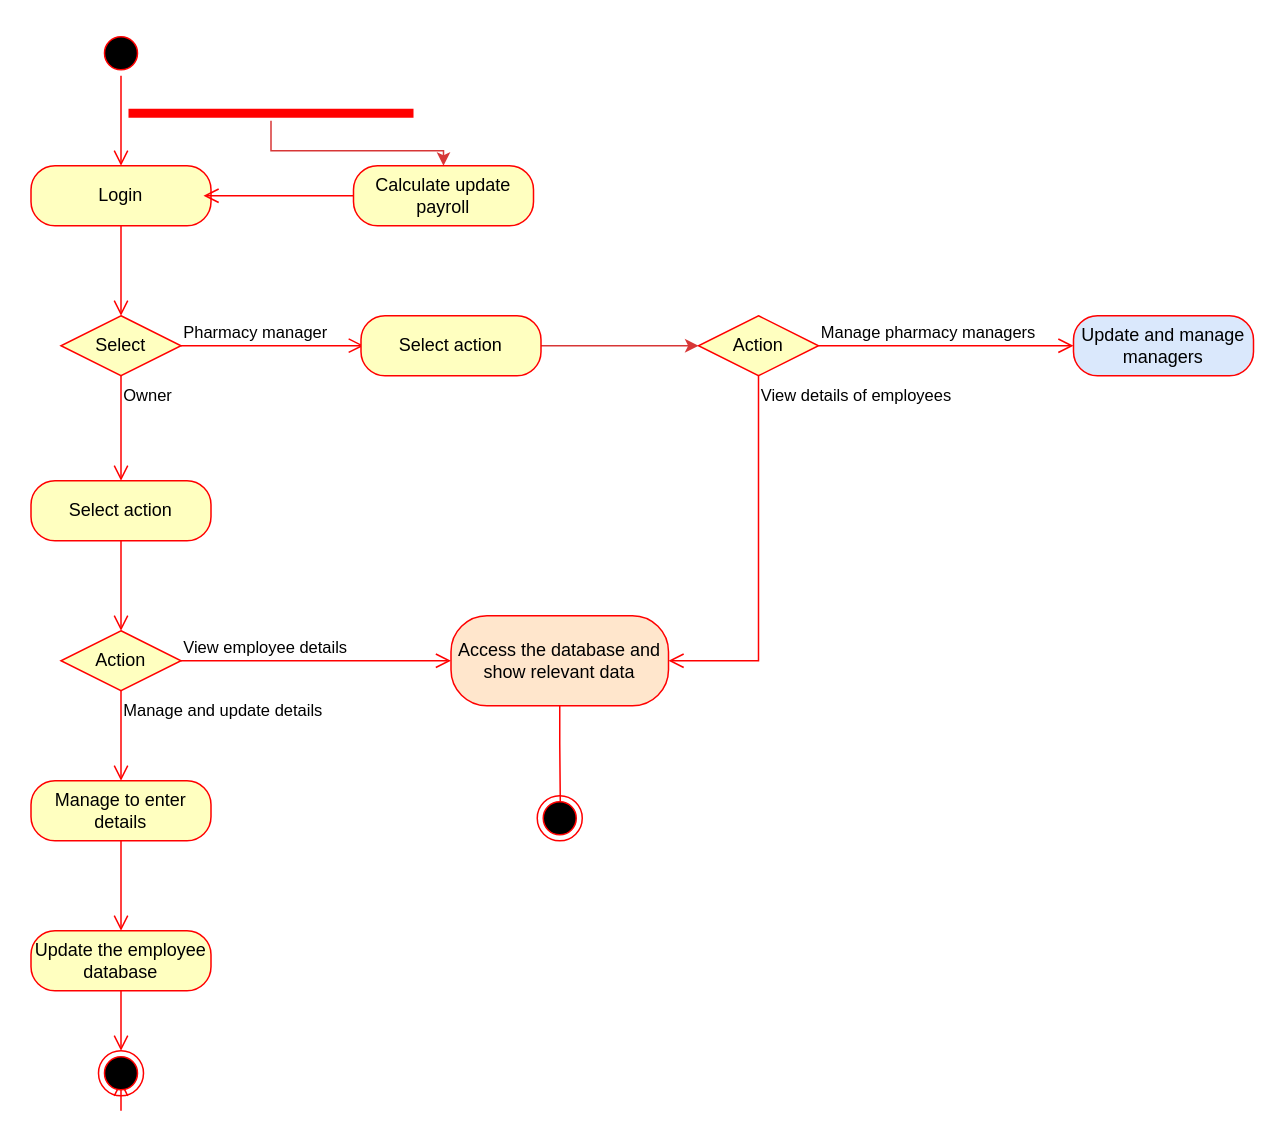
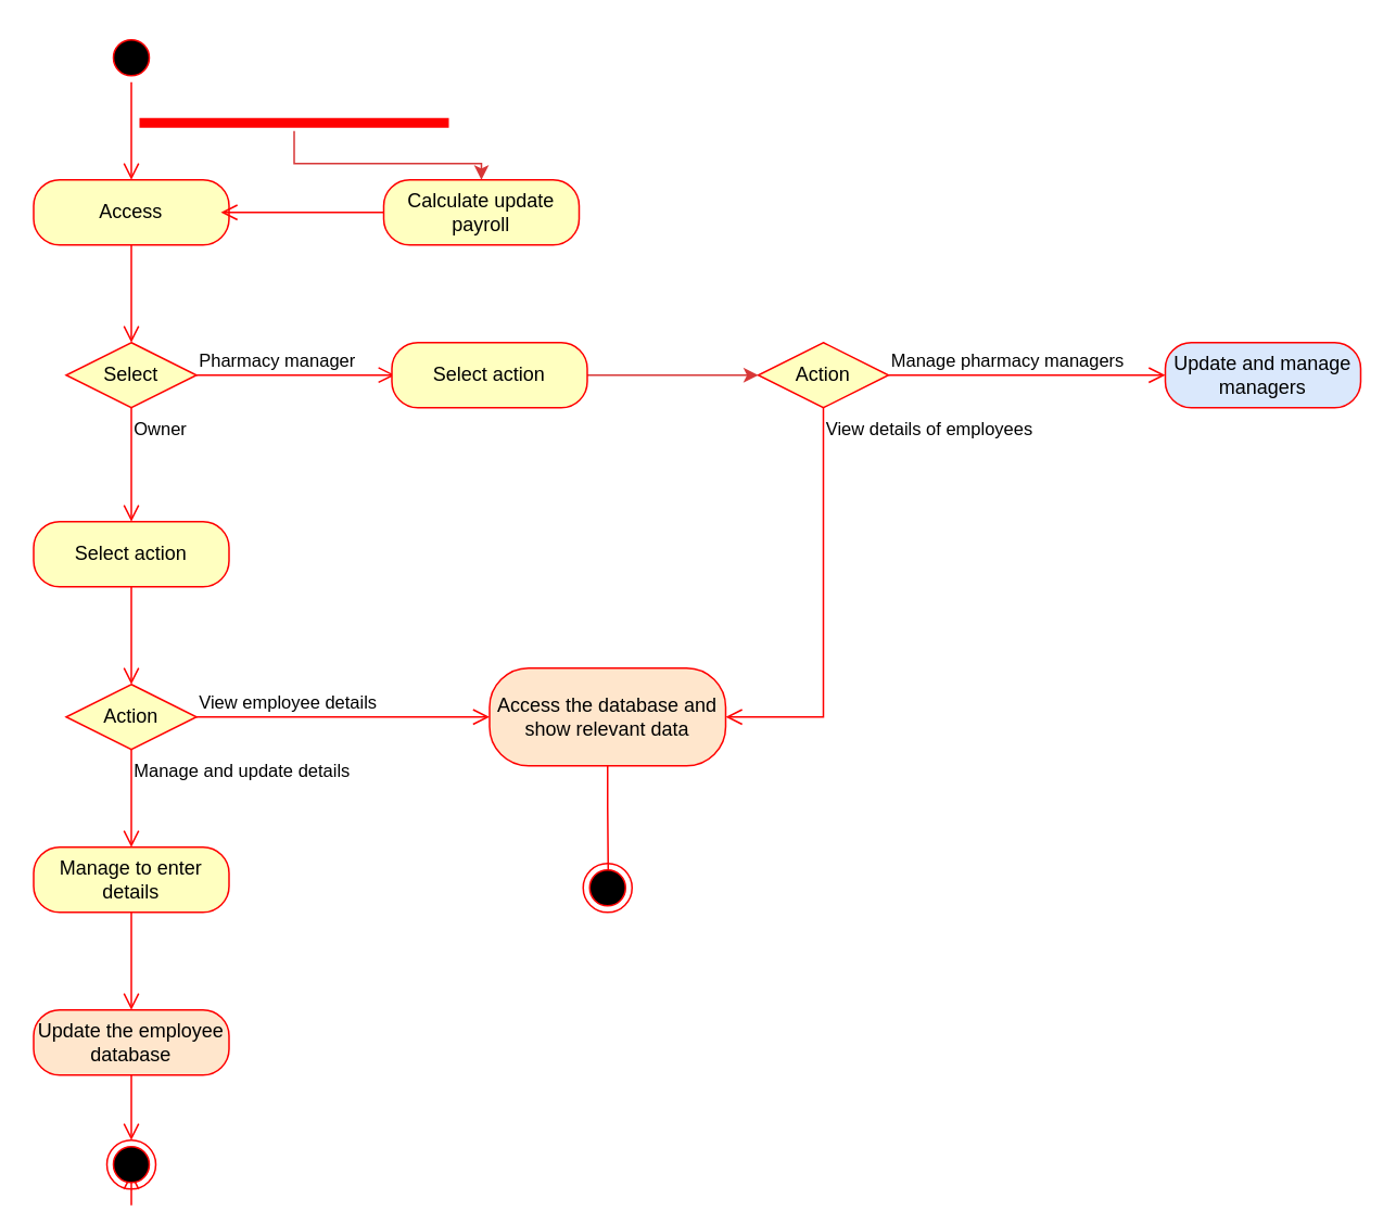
- <mxCell id="4" value="Login" style="rounded=1;whiteSpace=wrap;html=1;arcSize=40;fontColor=#000000;fillColor=#ffffc0;strokeColor=#ff0000;" vertex="1" parent="1"><mxGeometry x="20" y="110" width="120" height="40" as="geometry" /></mxCell>
+ <mxCell id="4" value="Access" style="rounded=1;whiteSpace=wrap;html=1;arcSize=40;fontColor=#000000;fillColor=#ffffc0;strokeColor=#ff0000;" vertex="1" parent="1"><mxGeometry x="20" y="110" width="120" height="40" as="geometry" /></mxCell>
- <mxCell id="16" value="Update the employee database" style="rounded=1;whiteSpace=wrap;html=1;arcSize=40;fontColor=#000000;fillColor=#ffffc0;strokeColor=#ff0000;" vertex="1" parent="1"><mxGeometry x="20" y="620" width="120" height="40" as="geometry" /></mxCell>
+ <mxCell id="16" value="Update the employee database" style="rounded=1;whiteSpace=wrap;html=1;arcSize=40;fontColor=#000000;fillColor=#ffe6cc;strokeColor=#ff0000;" vertex="1" parent="1"><mxGeometry x="20" y="620" width="120" height="40" as="geometry" /></mxCell>
